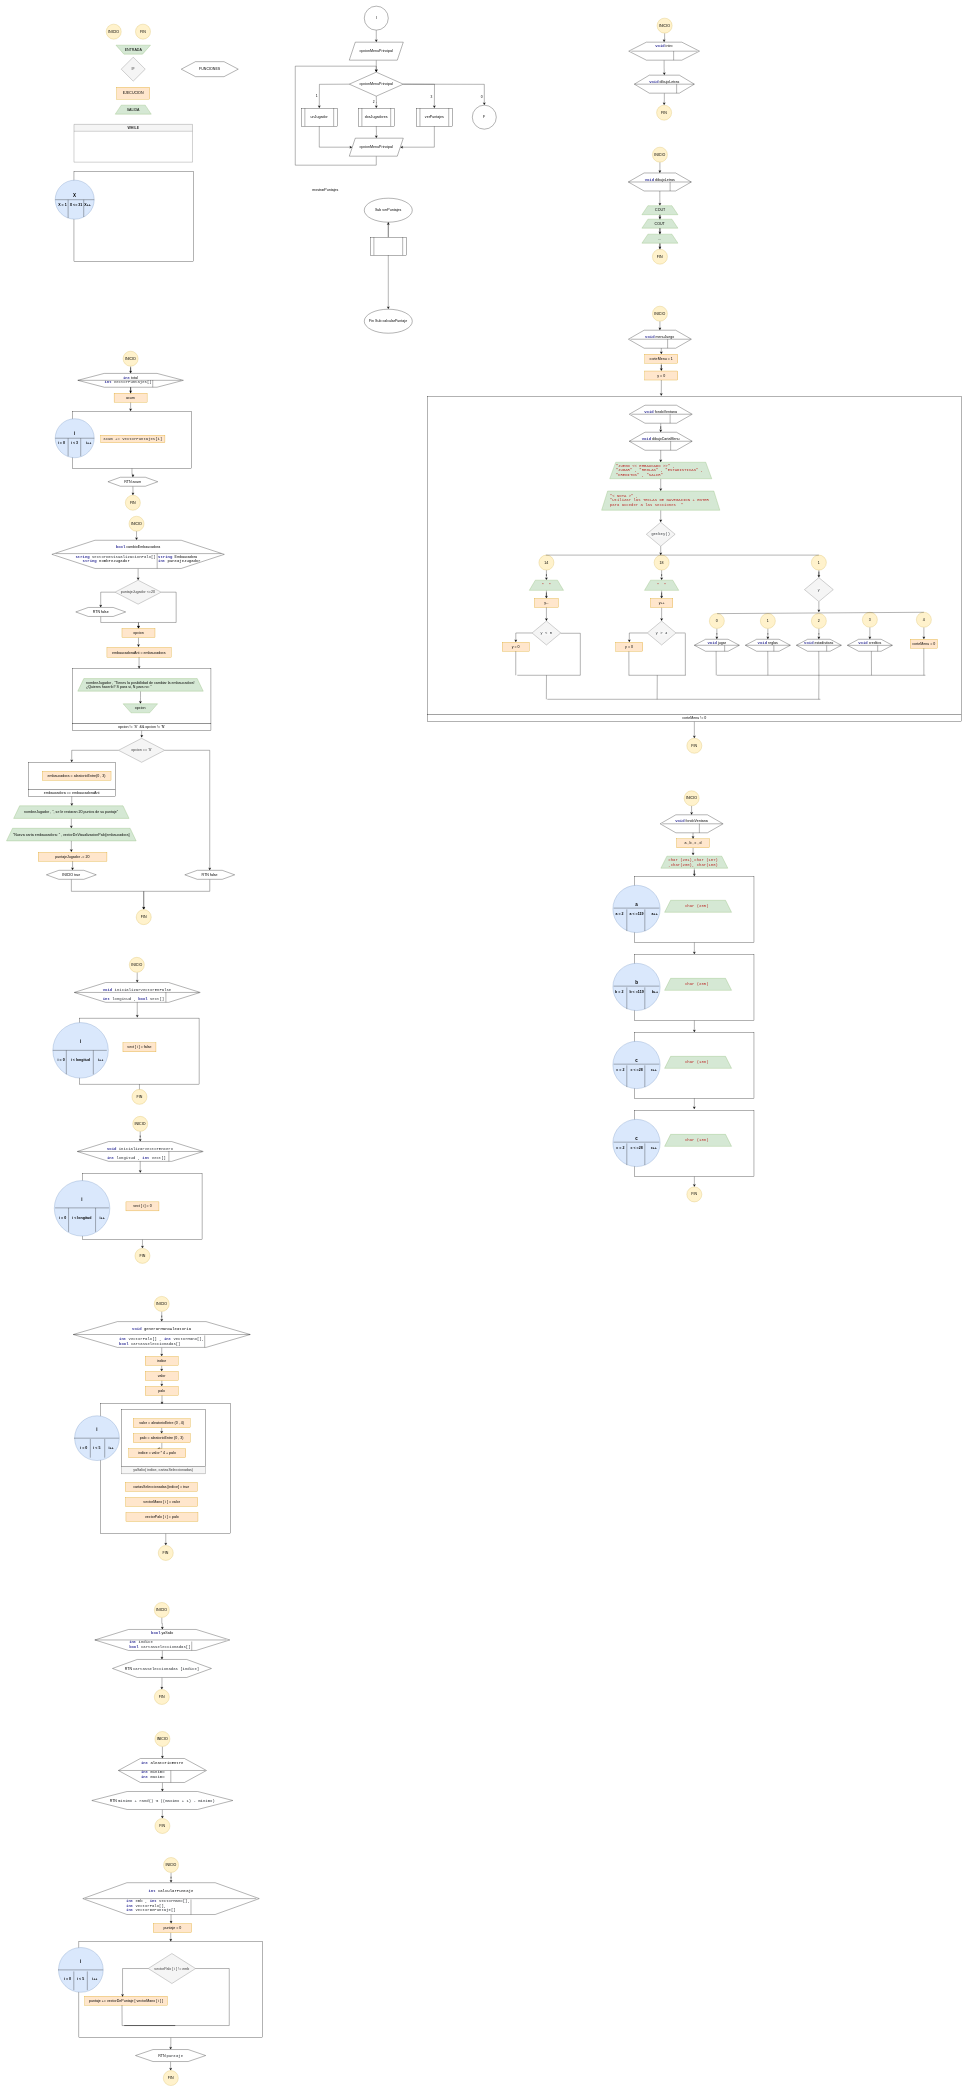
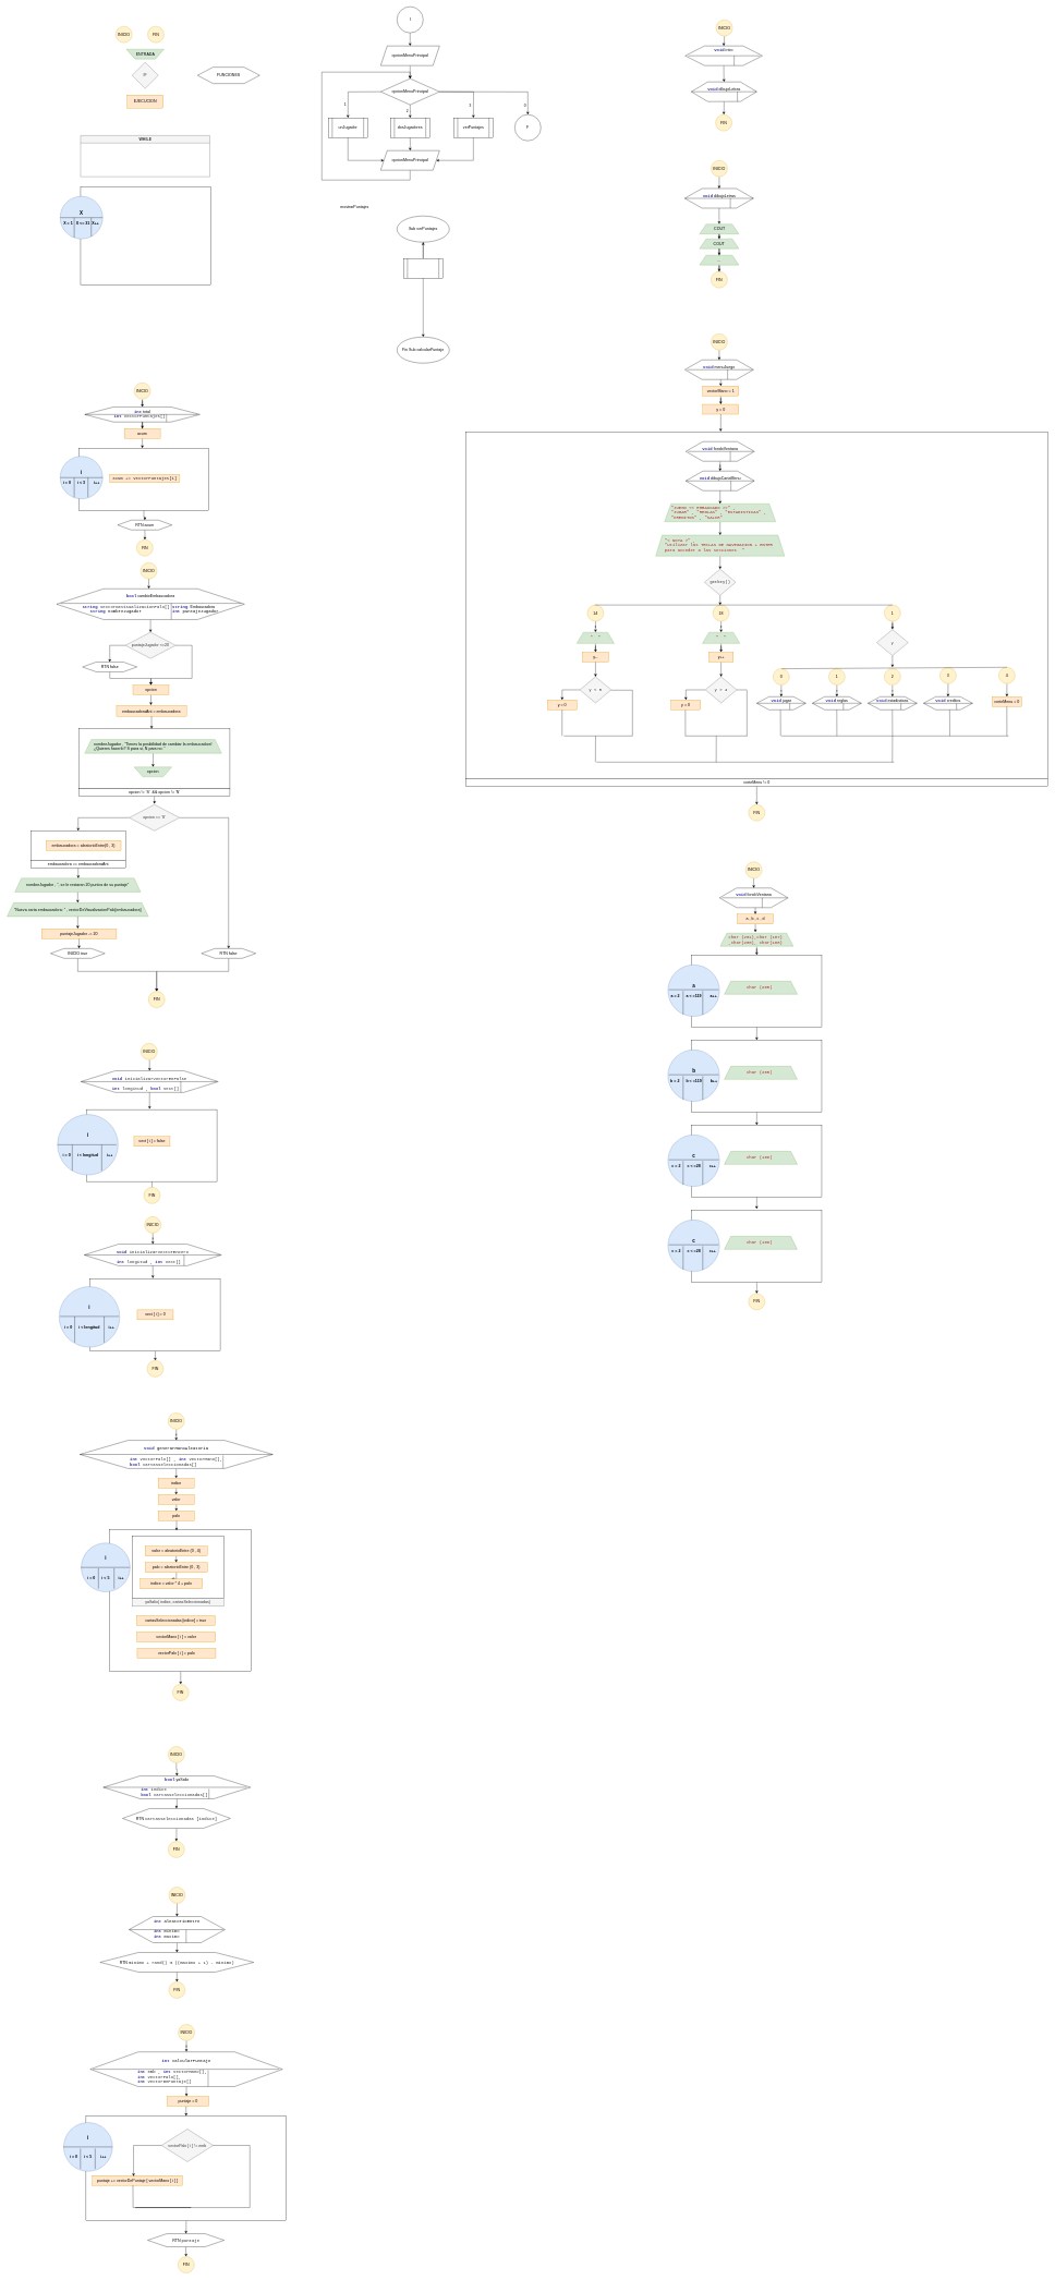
- <mxCell id="31" value="SALIDA" style="shape=trapezoid;perimeter=trapezoidPerimeter;whiteSpace=wrap;html=1;fixedSize=1;fillColor=#d5e8d4;strokeColor=#82b366;" vertex="1" parent="1"><mxGeometry x="383" y="350" width="120" height="30" as="geometry" /></mxCell>
- <mxCell id="227" value="corteMenu = 1" style="rounded=0;whiteSpace=wrap;html=1;fillColor=#ffe6cc;strokeColor=#d79b00;" vertex="1" parent="1"><mxGeometry x="2148" y="1180" width="110" height="30" as="geometry" /></mxCell>
+ <mxCell id="227" value="vectorMano = 1" style="rounded=0;whiteSpace=wrap;html=1;fillColor=#ffe6cc;strokeColor=#d79b00;" vertex="1" parent="1"><mxGeometry x="2148" y="1180" width="110" height="30" as="geometry" /></mxCell>
